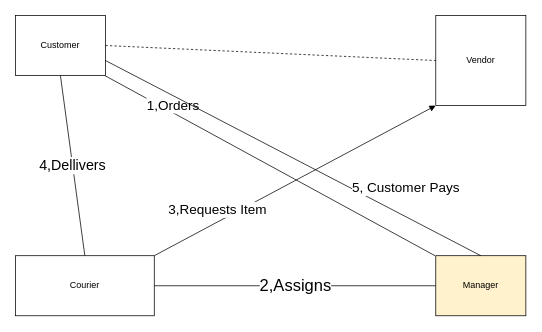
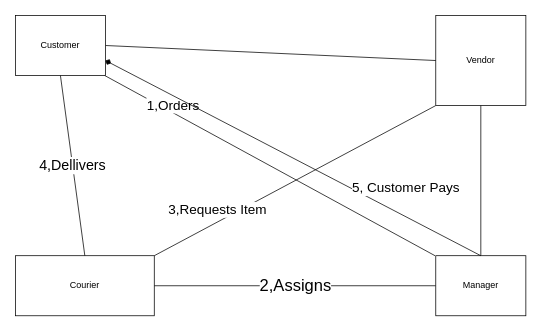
- <mxCell id="4" value="" style="endArrow=none;html=1;rounded=0;entryX=0;entryY=0.5;entryDx=0;entryDy=0;exitX=1;exitY=0.5;exitDx=0;exitDy=0;dashed=1;" parent="1" source="5" target="2" edge="1"><mxGeometry width="50" height="50" relative="1" as="geometry"><mxPoint x="120" y="39.95" as="sourcePoint" /><mxPoint x="270" y="30" as="targetPoint" /></mxGeometry></mxCell>
+ <mxCell id="4" value="" style="endArrow=none;html=1;rounded=0;entryX=0;entryY=0.5;entryDx=0;entryDy=0;exitX=1;exitY=0.5;exitDx=0;exitDy=0;" parent="1" source="5" target="2" edge="1"><mxGeometry width="50" height="50" relative="1" as="geometry"><mxPoint x="120" y="39.95" as="sourcePoint" /><mxPoint x="270" y="30" as="targetPoint" /></mxGeometry></mxCell>
- <mxCell id="12" value="&lt;font style=&quot;font-size: 18px;&quot;&gt;5, Customer Pays&lt;/font&gt;" style="endArrow=none;html=1;rounded=0;entryX=1;entryY=0.75;entryDx=0;entryDy=0;exitX=0.5;exitY=0;exitDx=0;exitDy=0;" parent="1" source="8" target="5" edge="1"><mxGeometry x="-0.538" y="-34" width="50" height="50" relative="1" as="geometry"><mxPoint x="390" y="210" as="sourcePoint" /><mxPoint x="440" y="160" as="targetPoint" /><mxPoint as="offset" /></mxGeometry></mxCell>
+ <mxCell id="12" value="&lt;font style=&quot;font-size: 18px;&quot;&gt;5, Customer Pays&lt;/font&gt;" style="endArrow=diamond;html=1;rounded=0;entryX=1;entryY=0.75;entryDx=0;entryDy=0;exitX=0.5;exitY=0;exitDx=0;exitDy=0;" parent="1" source="8" target="5" edge="1"><mxGeometry x="-0.538" y="-34" width="50" height="50" relative="1" as="geometry"><mxPoint x="390" y="210" as="sourcePoint" /><mxPoint x="440" y="160" as="targetPoint" /><mxPoint as="offset" /></mxGeometry></mxCell>
- <mxCell id="10" value="&lt;font style=&quot;font-size: 18px;&quot;&gt;3,Requests Item&lt;/font&gt;" style="endArrow=block;html=1;rounded=0;entryX=0;entryY=1;entryDx=0;entryDy=0;exitX=1;exitY=0;exitDx=0;exitDy=0;textDirection=ltr;" parent="1" source="6" target="2" edge="1"><mxGeometry x="-0.516" y="14" width="50" height="50" relative="1" as="geometry"><mxPoint x="300" y="130" as="sourcePoint" /><mxPoint x="350" y="80" as="targetPoint" /><mxPoint as="offset" /></mxGeometry></mxCell>
+ <mxCell id="10" value="&lt;font style=&quot;font-size: 18px;&quot;&gt;3,Requests Item&lt;/font&gt;" style="endArrow=none;html=1;rounded=0;entryX=0;entryY=1;entryDx=0;entryDy=0;exitX=1;exitY=0;exitDx=0;exitDy=0;textDirection=ltr;" parent="1" source="6" target="2" edge="1"><mxGeometry x="-0.516" y="14" width="50" height="50" relative="1" as="geometry"><mxPoint x="300" y="130" as="sourcePoint" /><mxPoint x="350" y="80" as="targetPoint" /><mxPoint as="offset" /></mxGeometry></mxCell>
+ <mxCell id="3" value="" style="endArrow=none;html=1;rounded=0;entryX=0.5;entryY=1;entryDx=0;entryDy=0;exitX=0.5;exitY=0;exitDx=0;exitDy=0;" parent="1" source="8" target="2" edge="1"><mxGeometry width="50" height="50" relative="1" as="geometry"><mxPoint x="640" y="330" as="sourcePoint" /><mxPoint x="400" y="80" as="targetPoint" /><Array as="points" /></mxGeometry></mxCell>
- <mxCell id="8" value="Manager" style="rounded=0;whiteSpace=wrap;html=1;fillColor=#fff2cc;" parent="1" vertex="1"><mxGeometry x="580" y="340" width="120" height="80" as="geometry" /></mxCell>
+ <mxCell id="8" value="Manager" style="rounded=0;whiteSpace=wrap;html=1;" parent="1" vertex="1"><mxGeometry x="580" y="340" width="120" height="80" as="geometry" /></mxCell>
